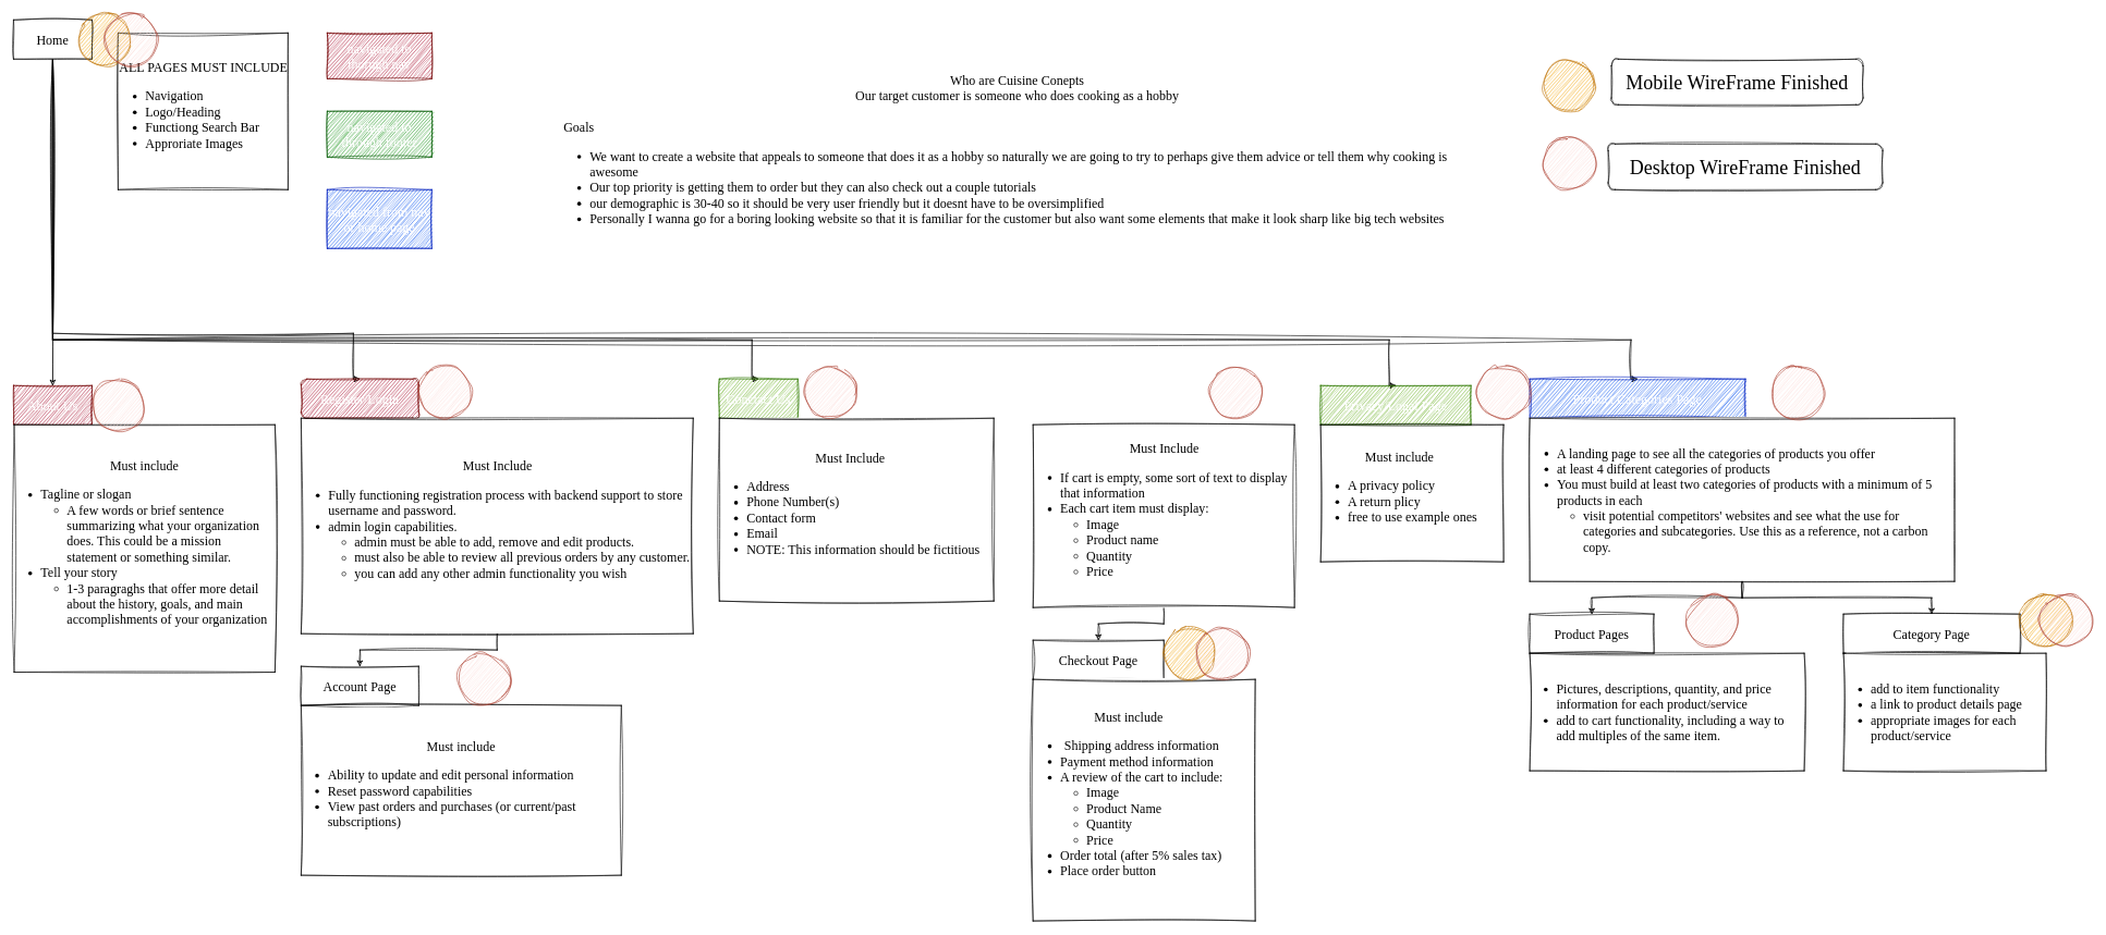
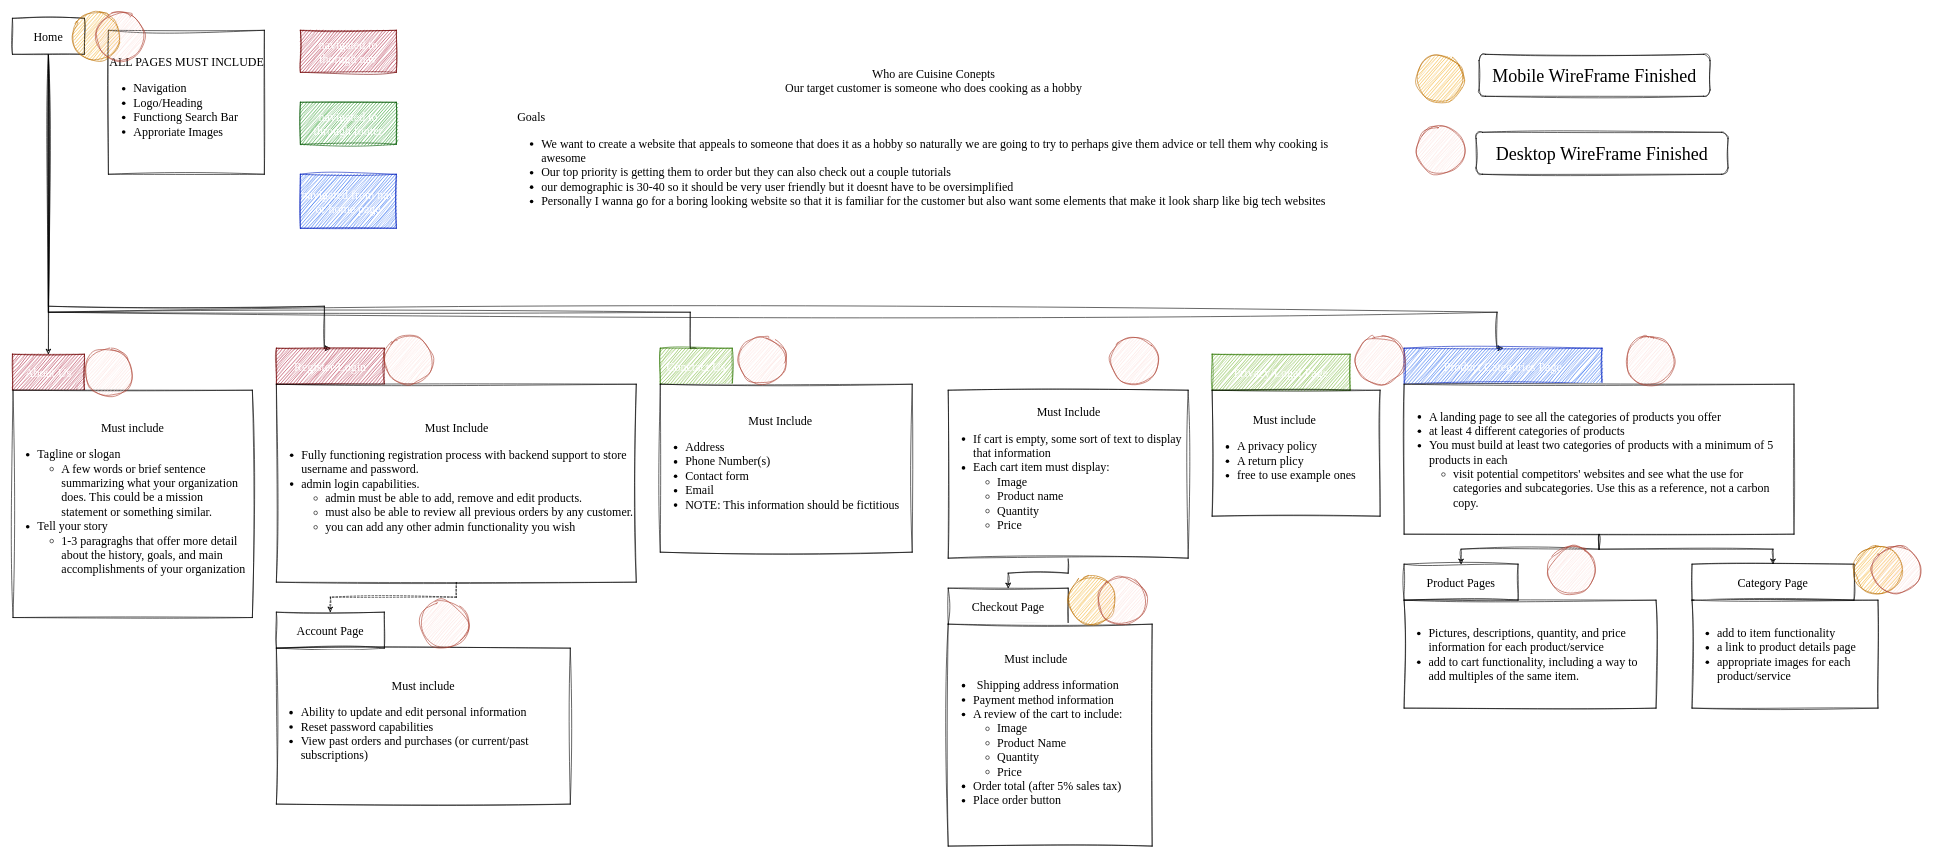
- <mxCell id="5" style="edgeStyle=orthogonalEdgeStyle;rounded=0;sketch=1;hachureGap=4;jiggle=2;curveFitting=1;orthogonalLoop=1;jettySize=auto;html=1;exitX=0.5;exitY=1;exitDx=0;exitDy=0;entryX=0.5;entryY=0;entryDx=0;entryDy=0;fontFamily=Architects Daughter;fontSource=https%3A%2F%2Ffonts.googleapis.com%2Fcss%3Ffamily%3DArchitects%2BDaughter;fontSize=16;" parent="1" source="7" target="10" edge="1"><mxGeometry relative="1" as="geometry"><Array as="points"><mxPoint x="80" y="520" /><mxPoint x="2125" y="520" /></Array></mxGeometry></mxCell>
- <mxCell id="4" style="edgeStyle=orthogonalEdgeStyle;rounded=0;sketch=1;hachureGap=4;jiggle=2;curveFitting=1;orthogonalLoop=1;jettySize=auto;html=1;exitX=0.5;exitY=1;exitDx=0;exitDy=0;entryX=0.5;entryY=0;entryDx=0;entryDy=0;fontFamily=Architects Daughter;fontSource=https%3A%2F%2Ffonts.googleapis.com%2Fcss%3Ffamily%3DArchitects%2BDaughter;fontSize=16;" parent="1" source="7" target="9" edge="1"><mxGeometry relative="1" as="geometry"><Array as="points"><mxPoint x="80" y="520" /><mxPoint x="1150" y="520" /></Array></mxGeometry></mxCell>
+ <mxCell id="4" style="edgeStyle=orthogonalEdgeStyle;rounded=0;sketch=1;hachureGap=4;jiggle=2;curveFitting=1;orthogonalLoop=1;jettySize=auto;html=1;exitX=0.5;exitY=1;exitDx=0;exitDy=0;entryX=0.5;entryY=0;entryDx=0;entryDy=0;fontFamily=Architects Daughter;fontSource=https%3A%2F%2Ffonts.googleapis.com%2Fcss%3Ffamily%3DArchitects%2BDaughter;fontSize=16;endArrow=none;" parent="1" source="7" target="9" edge="1"><mxGeometry relative="1" as="geometry"><Array as="points"><mxPoint x="80" y="520" /><mxPoint x="1150" y="520" /></Array></mxGeometry></mxCell>
- <mxCell id="11" value="Register/Login" style="rounded=1;whiteSpace=wrap;html=1;sketch=1;hachureGap=4;jiggle=2;curveFitting=1;fontFamily=Architects Daughter;fontSource=https%3A%2F%2Ffonts.googleapis.com%2Fcss%3Ffamily%3DArchitects%2BDaughter;fontSize=20;fillColor=#a20025;fontColor=#ffffff;strokeColor=#6F0000;" parent="1" vertex="1"><mxGeometry x="460" y="580" width="180" height="60" as="geometry" /></mxCell>
+ <mxCell id="11" value="Register/Login" style="whiteSpace=wrap;html=1;sketch=1;hachureGap=4;jiggle=2;curveFitting=1;fontFamily=Architects Daughter;fontSource=https%3A%2F%2Ffonts.googleapis.com%2Fcss%3Ffamily%3DArchitects%2BDaughter;fontSize=20;fillColor=#a20025;fontColor=#ffffff;strokeColor=#6F0000;rounded=0;" parent="1" vertex="1"><mxGeometry x="460" y="580" width="180" height="60" as="geometry" /></mxCell>
- <mxCell id="18" style="edgeStyle=orthogonalEdgeStyle;rounded=0;sketch=1;hachureGap=4;jiggle=2;curveFitting=1;orthogonalLoop=1;jettySize=auto;html=1;exitX=0.5;exitY=1;exitDx=0;exitDy=0;entryX=0.5;entryY=0;entryDx=0;entryDy=0;fontFamily=Architects Daughter;fontSource=https%3A%2F%2Ffonts.googleapis.com%2Fcss%3Ffamily%3DArchitects%2BDaughter;fontSize=16;" parent="1" source="19" target="12" edge="1"><mxGeometry relative="1" as="geometry" /></mxCell>
+ <mxCell id="18" style="edgeStyle=orthogonalEdgeStyle;rounded=0;sketch=1;hachureGap=4;jiggle=2;curveFitting=1;orthogonalLoop=1;jettySize=auto;html=1;exitX=0.5;exitY=1;exitDx=0;exitDy=0;entryX=0.5;entryY=0;entryDx=0;entryDy=0;fontFamily=Architects Daughter;fontSource=https%3A%2F%2Ffonts.googleapis.com%2Fcss%3Ffamily%3DArchitects%2BDaughter;fontSize=16;dashed=1;" parent="1" source="19" target="12" edge="1"><mxGeometry relative="1" as="geometry" /></mxCell>
